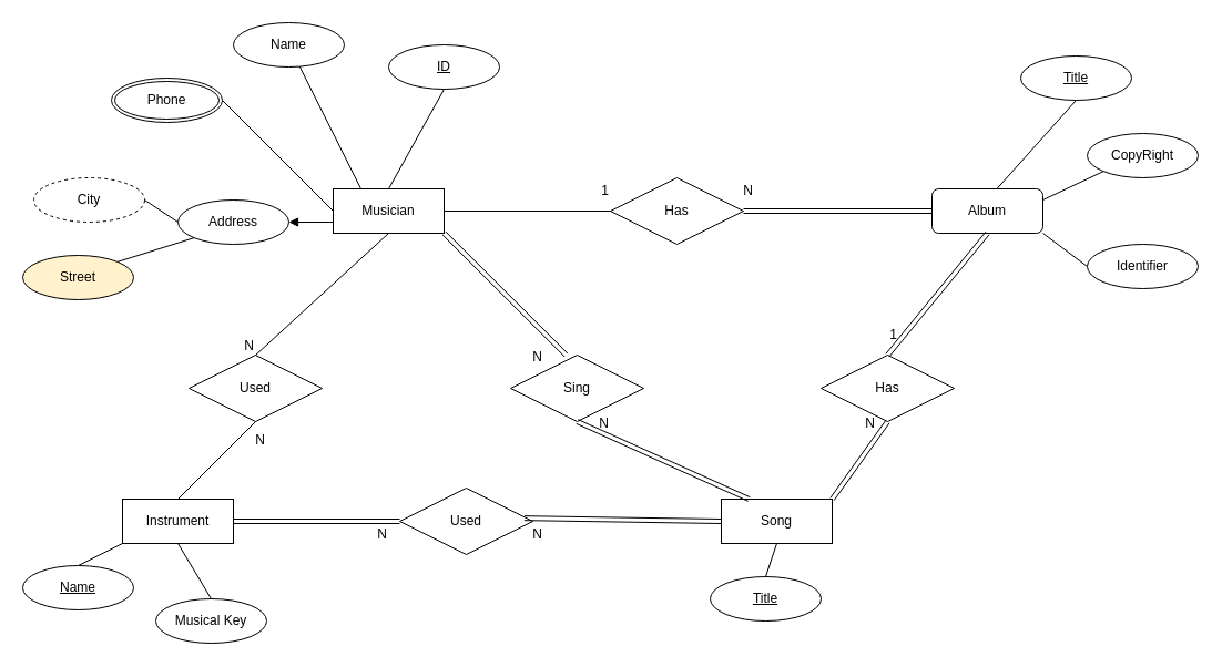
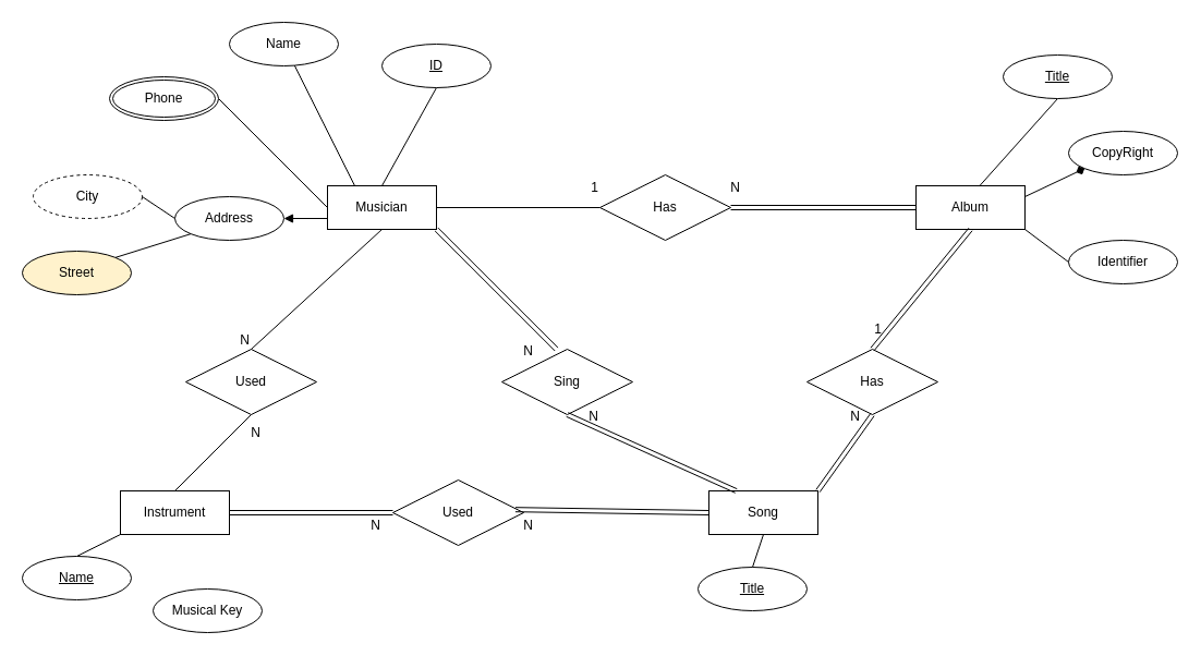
- <mxCell id="34" value="" style="endArrow=none;html=1;rounded=0;entryX=0;entryY=1;entryDx=0;entryDy=0;exitX=1;exitY=0.25;exitDx=0;exitDy=0;" parent="1" source="30" target="32" edge="1"><mxGeometry relative="1" as="geometry"><mxPoint x="899" y="259" as="sourcePoint" /><mxPoint x="930" y="170" as="targetPoint" /></mxGeometry></mxCell>
+ <mxCell id="34" value="" style="endArrow=diamond;html=1;rounded=0;entryX=0;entryY=1;entryDx=0;entryDy=0;exitX=1;exitY=0.25;exitDx=0;exitDy=0;" parent="1" source="30" target="32" edge="1"><mxGeometry relative="1" as="geometry"><mxPoint x="899" y="259" as="sourcePoint" /><mxPoint x="930" y="170" as="targetPoint" /></mxGeometry></mxCell>
- <mxCell id="30" value="Album" style="whiteSpace=wrap;html=1;align=center;rounded=1;" parent="1" vertex="1"><mxGeometry x="840" y="170" width="100" height="40" as="geometry" /></mxCell>
+ <mxCell id="30" value="Album" style="whiteSpace=wrap;html=1;align=center;" parent="1" vertex="1"><mxGeometry x="840" y="170" width="100" height="40" as="geometry" /></mxCell>
- <mxCell id="17" value="" style="endArrow=none;html=1;rounded=0;exitX=0.5;exitY=1;exitDx=0;exitDy=0;entryX=0.5;entryY=0;entryDx=0;entryDy=0;" parent="1" source="14" target="15" edge="1"><mxGeometry relative="1" as="geometry"><mxPoint x="880" y="200" as="sourcePoint" /><mxPoint x="660" y="500" as="targetPoint" /></mxGeometry></mxCell>
